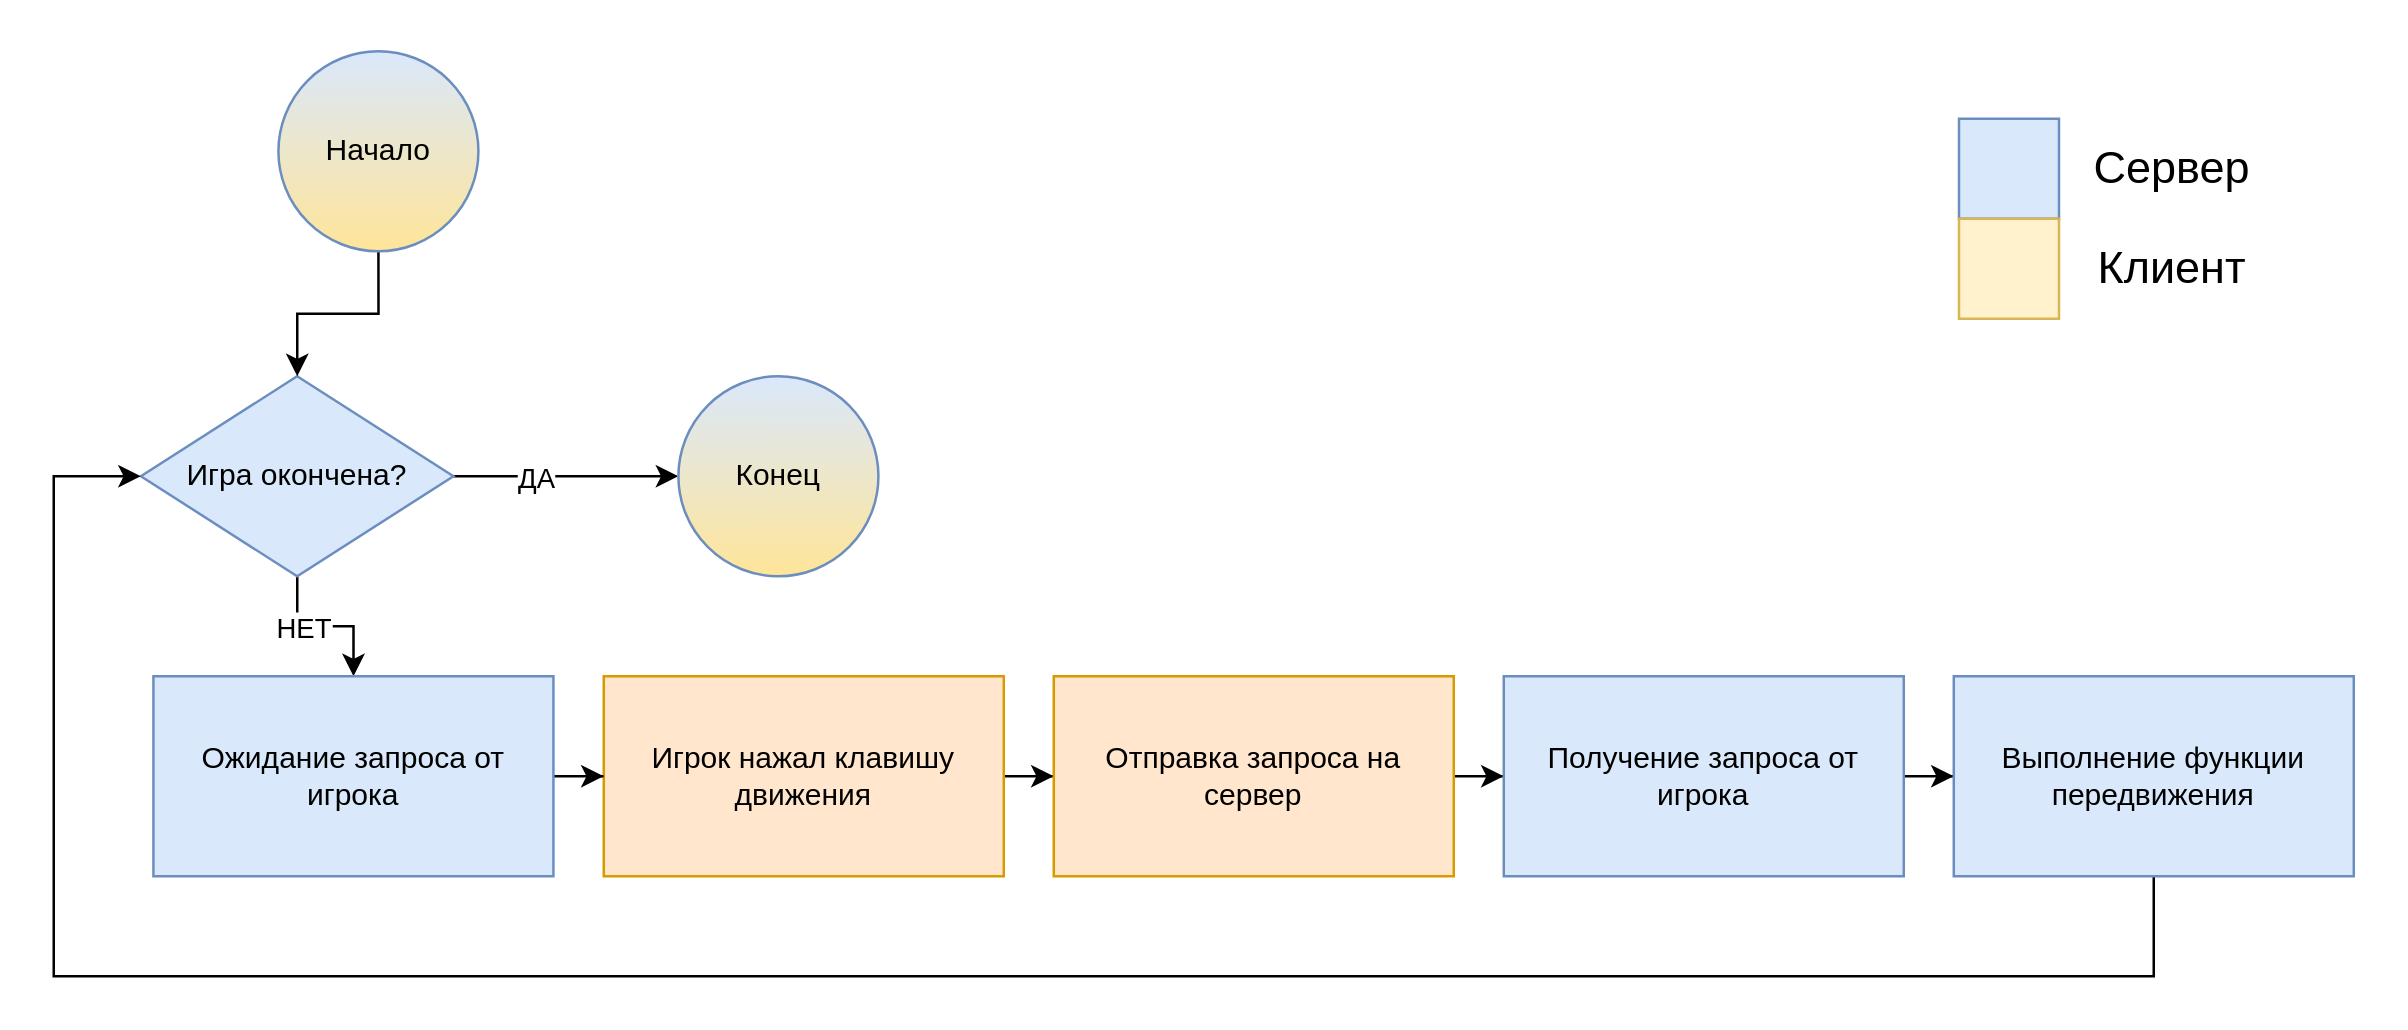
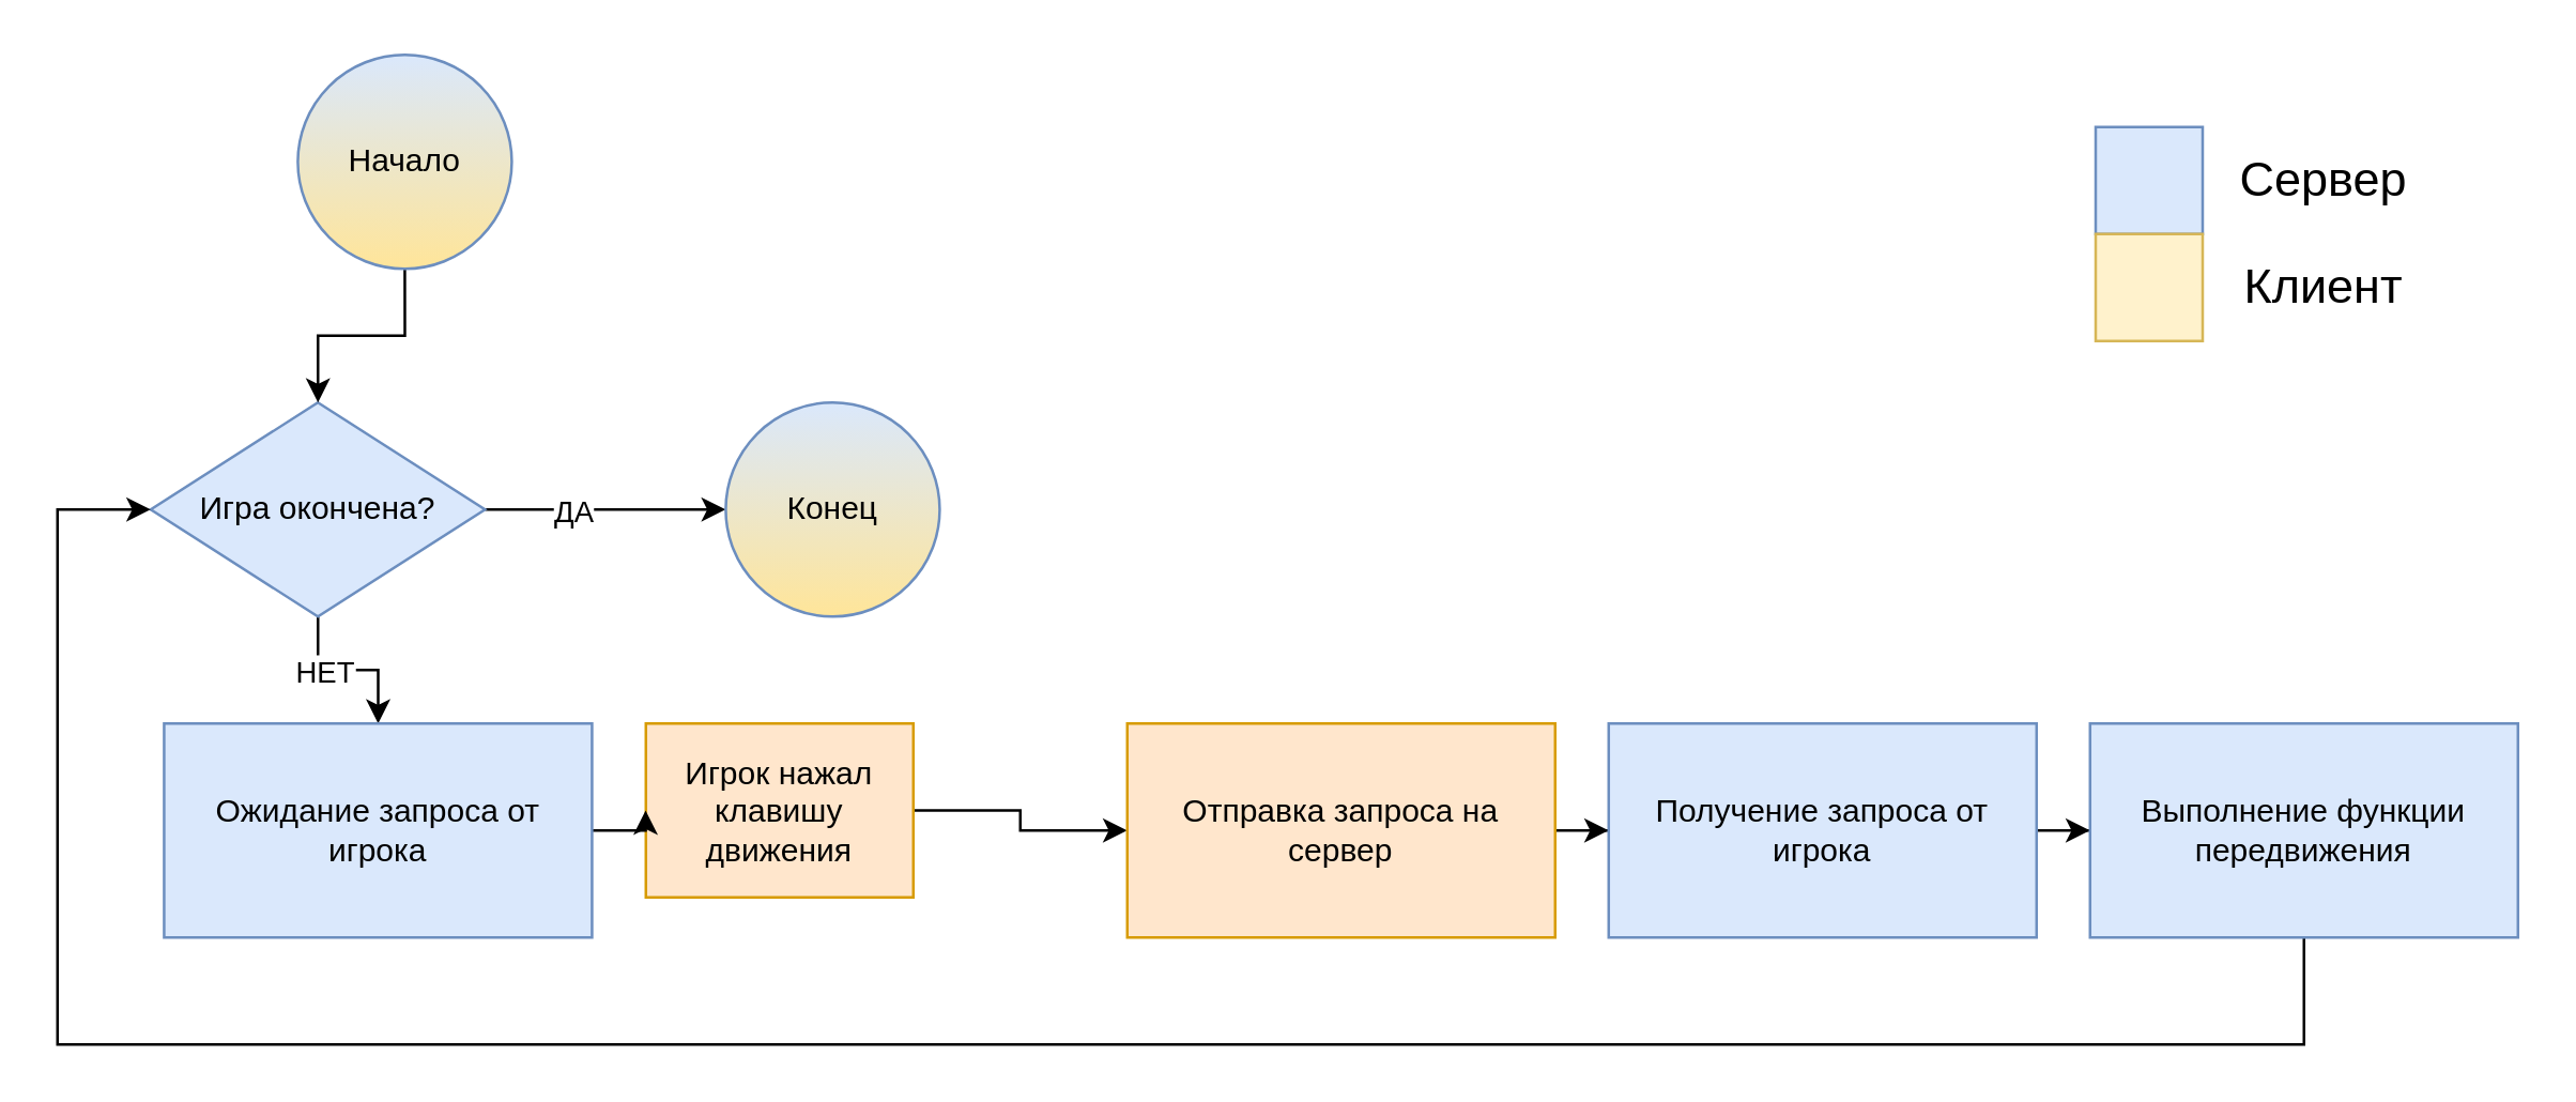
- <mxCell id="3" value="Игрок нажал клавишу движения" style="rounded=0;whiteSpace=wrap;html=1;fillColor=#ffe6cc;strokeColor=#d79b00;" vertex="1" parent="1"><mxGeometry x="240.91" y="270" width="160" height="80" as="geometry" /></mxCell>
+ <mxCell id="3" value="Игрок нажал клавишу движения" style="rounded=0;whiteSpace=wrap;html=1;fillColor=#ffe6cc;strokeColor=#d79b00;" vertex="1" parent="1"><mxGeometry x="240.91" y="270" width="100" height="65" as="geometry" /></mxCell>
